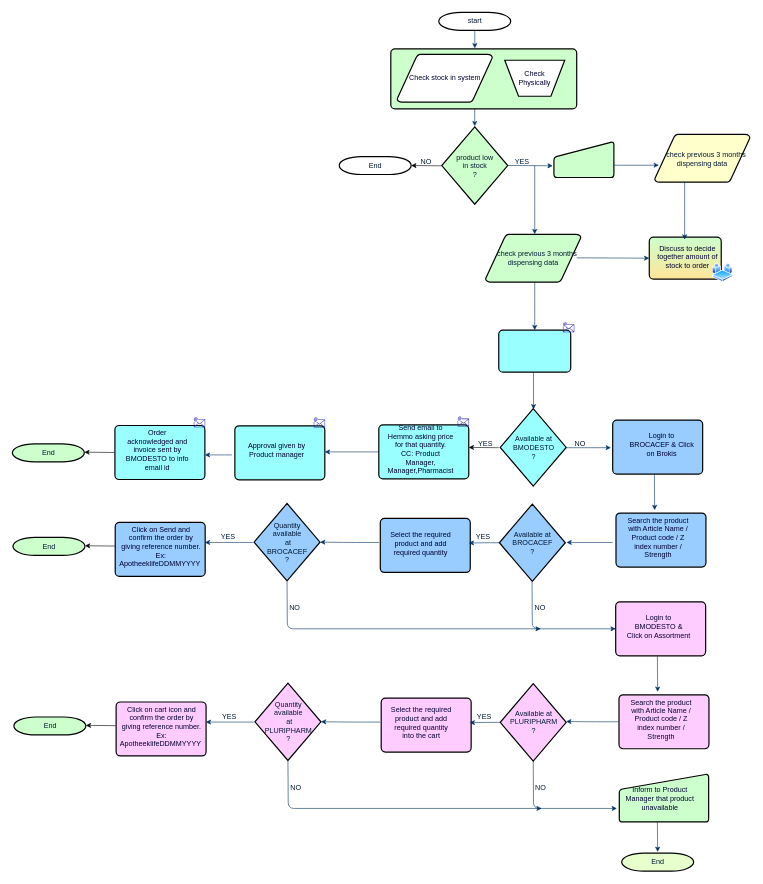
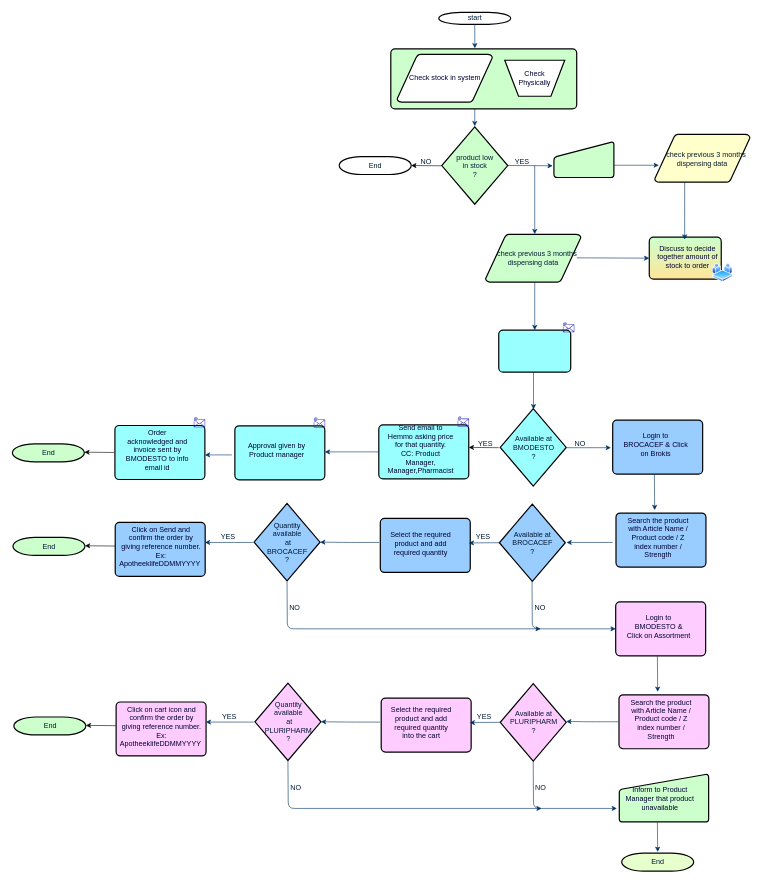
- <mxCell id="4" value="start" style="shape=mxgraph.flowchart.terminator;fillColor=#FFFFFF;strokeColor=#000000;strokeWidth=2;gradientColor=none;gradientDirection=north;fontColor=#001933;fontStyle=0;html=1;" parent="1" vertex="1"><mxGeometry x="731" y="20" width="120" height="30" as="geometry" /></mxCell>
+ <mxCell id="4" value="start" style="shape=mxgraph.flowchart.terminator;fillColor=#FFFFFF;strokeColor=#000000;strokeWidth=2;gradientColor=none;gradientDirection=north;fontColor=#001933;fontStyle=0;html=1;" parent="1" vertex="1"><mxGeometry x="731" y="20" width="120" height="20" as="geometry" /></mxCell>
- <mxCell id="34" value="Login to BROCACEF &amp;amp; Click on Brokis" style="text;html=1;strokeColor=none;fillColor=none;align=center;verticalAlign=middle;whiteSpace=wrap;rounded=0;fontColor=#000033;" parent="1" vertex="1"><mxGeometry x="1048" y="730.5" width="110" height="20" as="geometry" /></mxCell>
+ <mxCell id="34" value="Login to BROCACEF &amp;amp; Click on Brokis" style="text;html=1;strokeColor=none;fillColor=none;align=center;verticalAlign=middle;whiteSpace=wrap;rounded=0;fontColor=#000033;" parent="1" vertex="1"><mxGeometry x="1038" y="730.5" width="110" height="20" as="geometry" /></mxCell>
